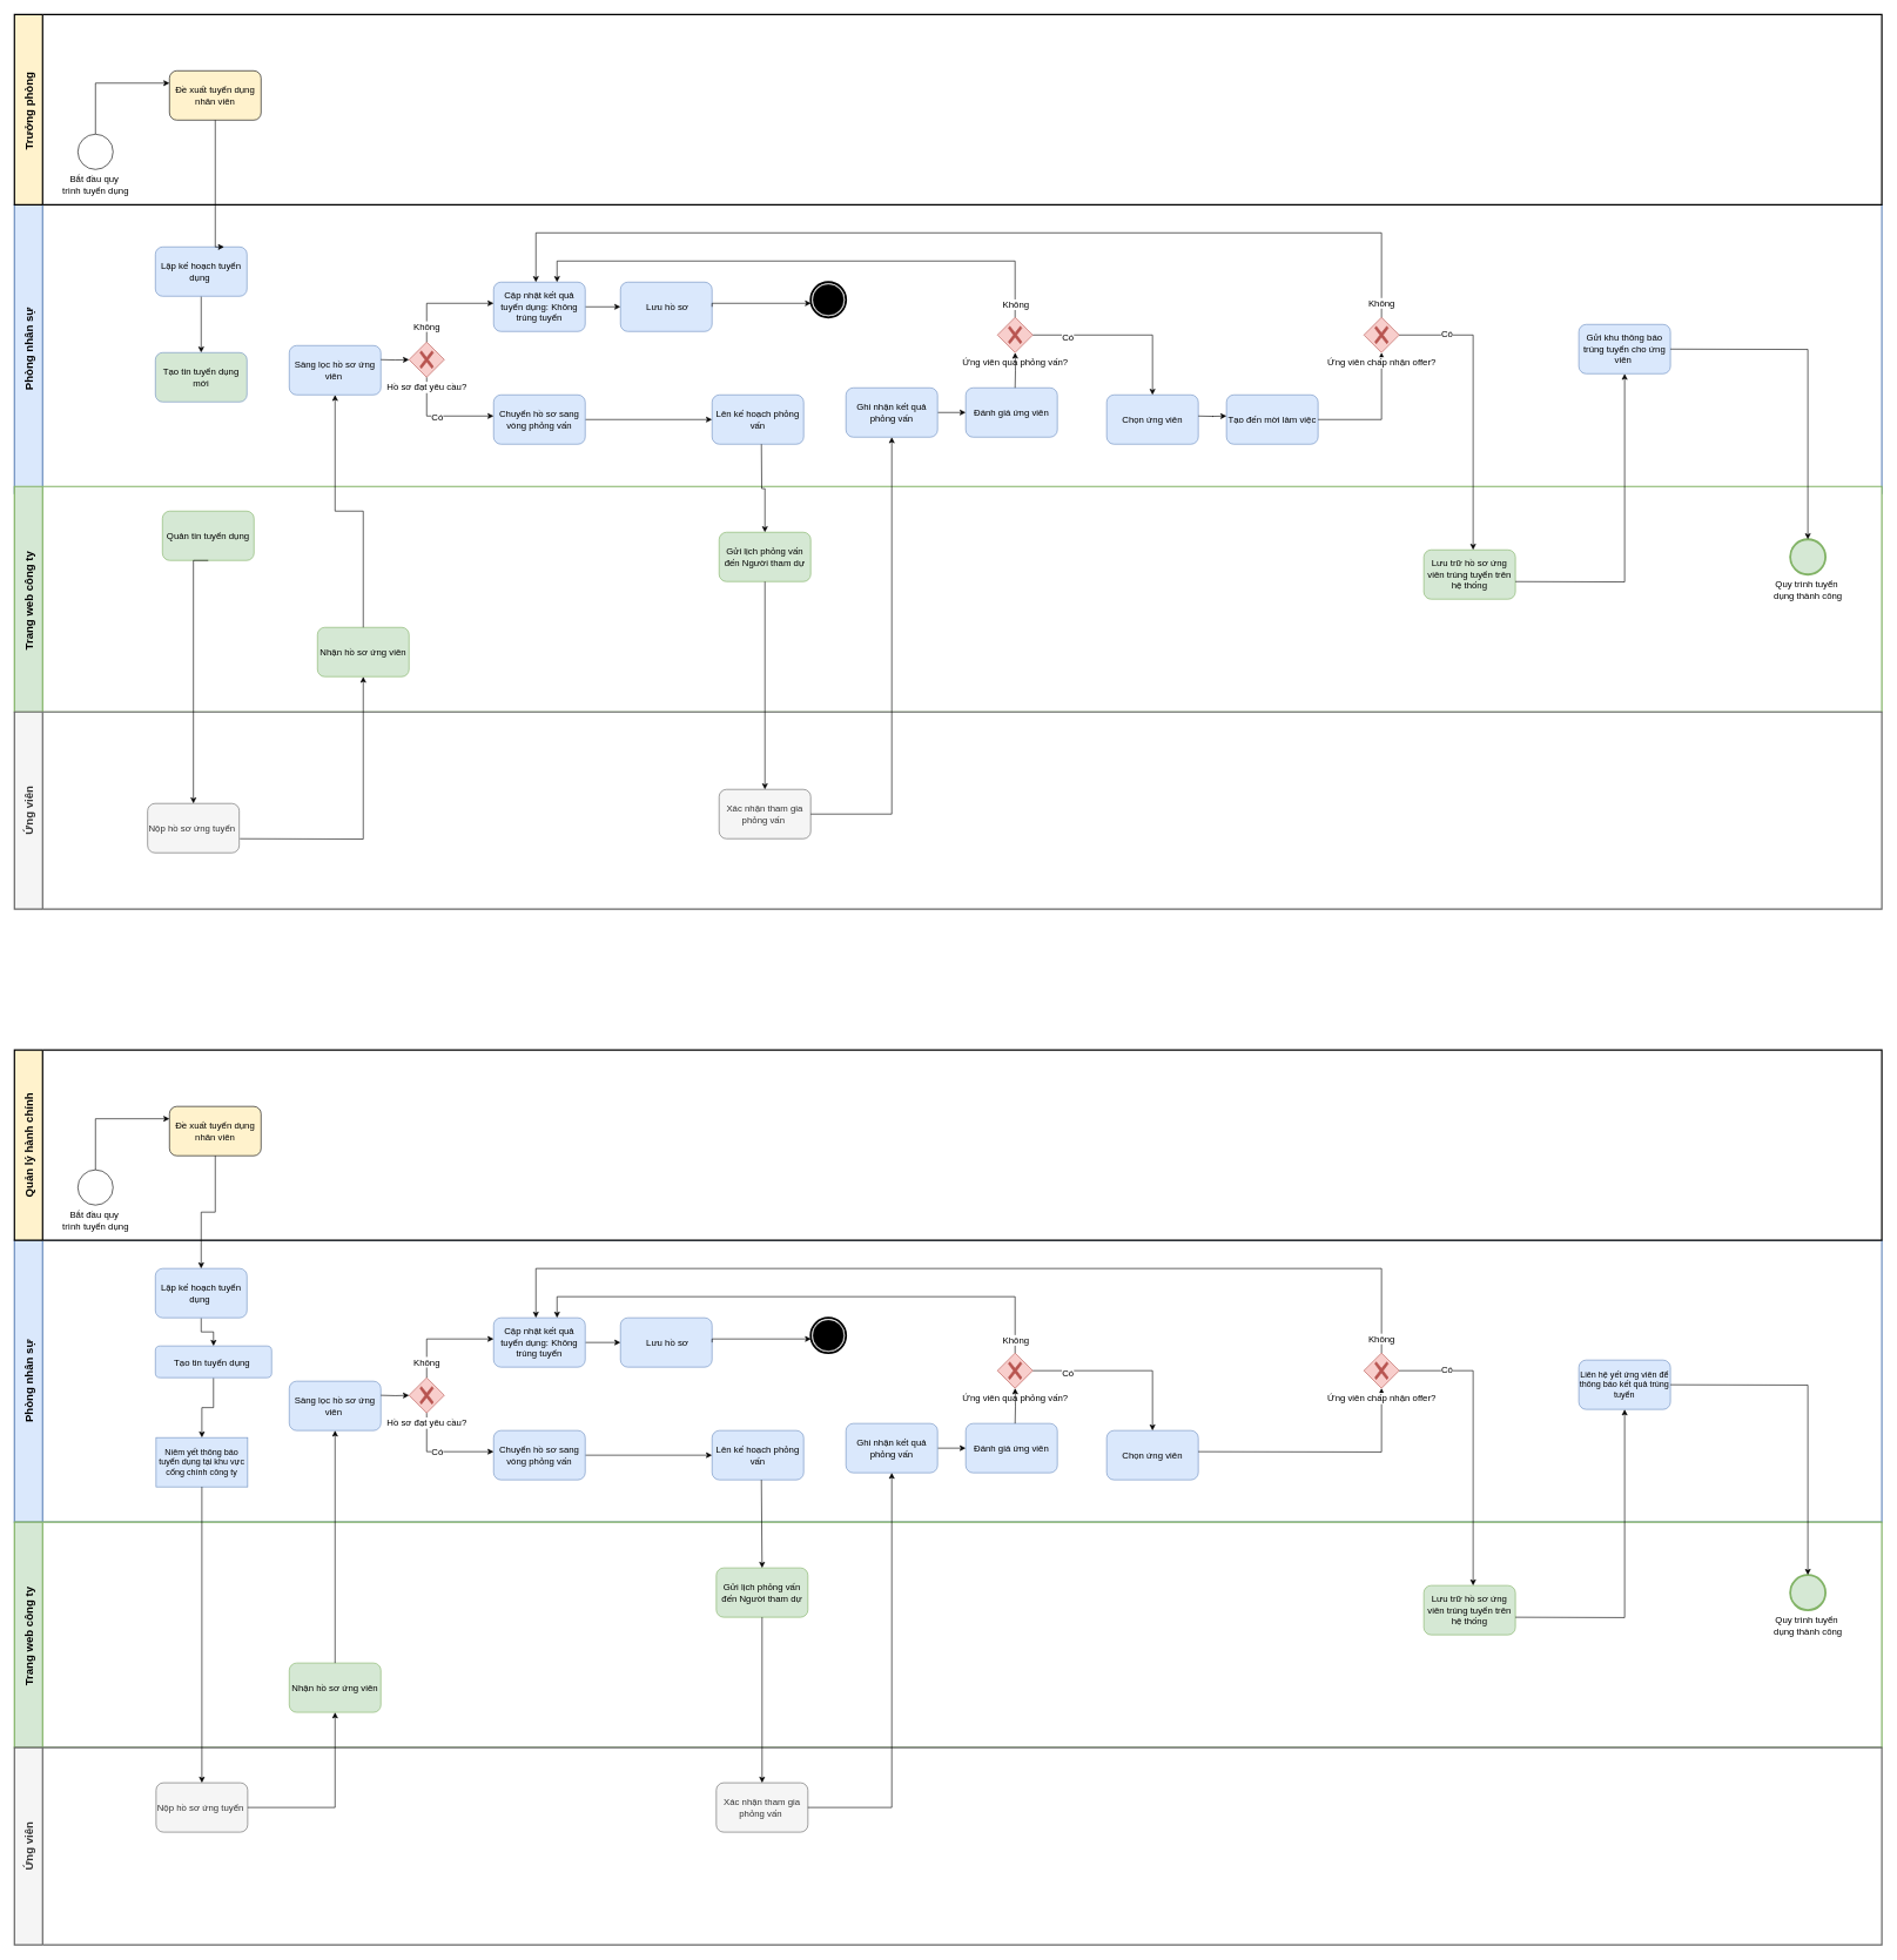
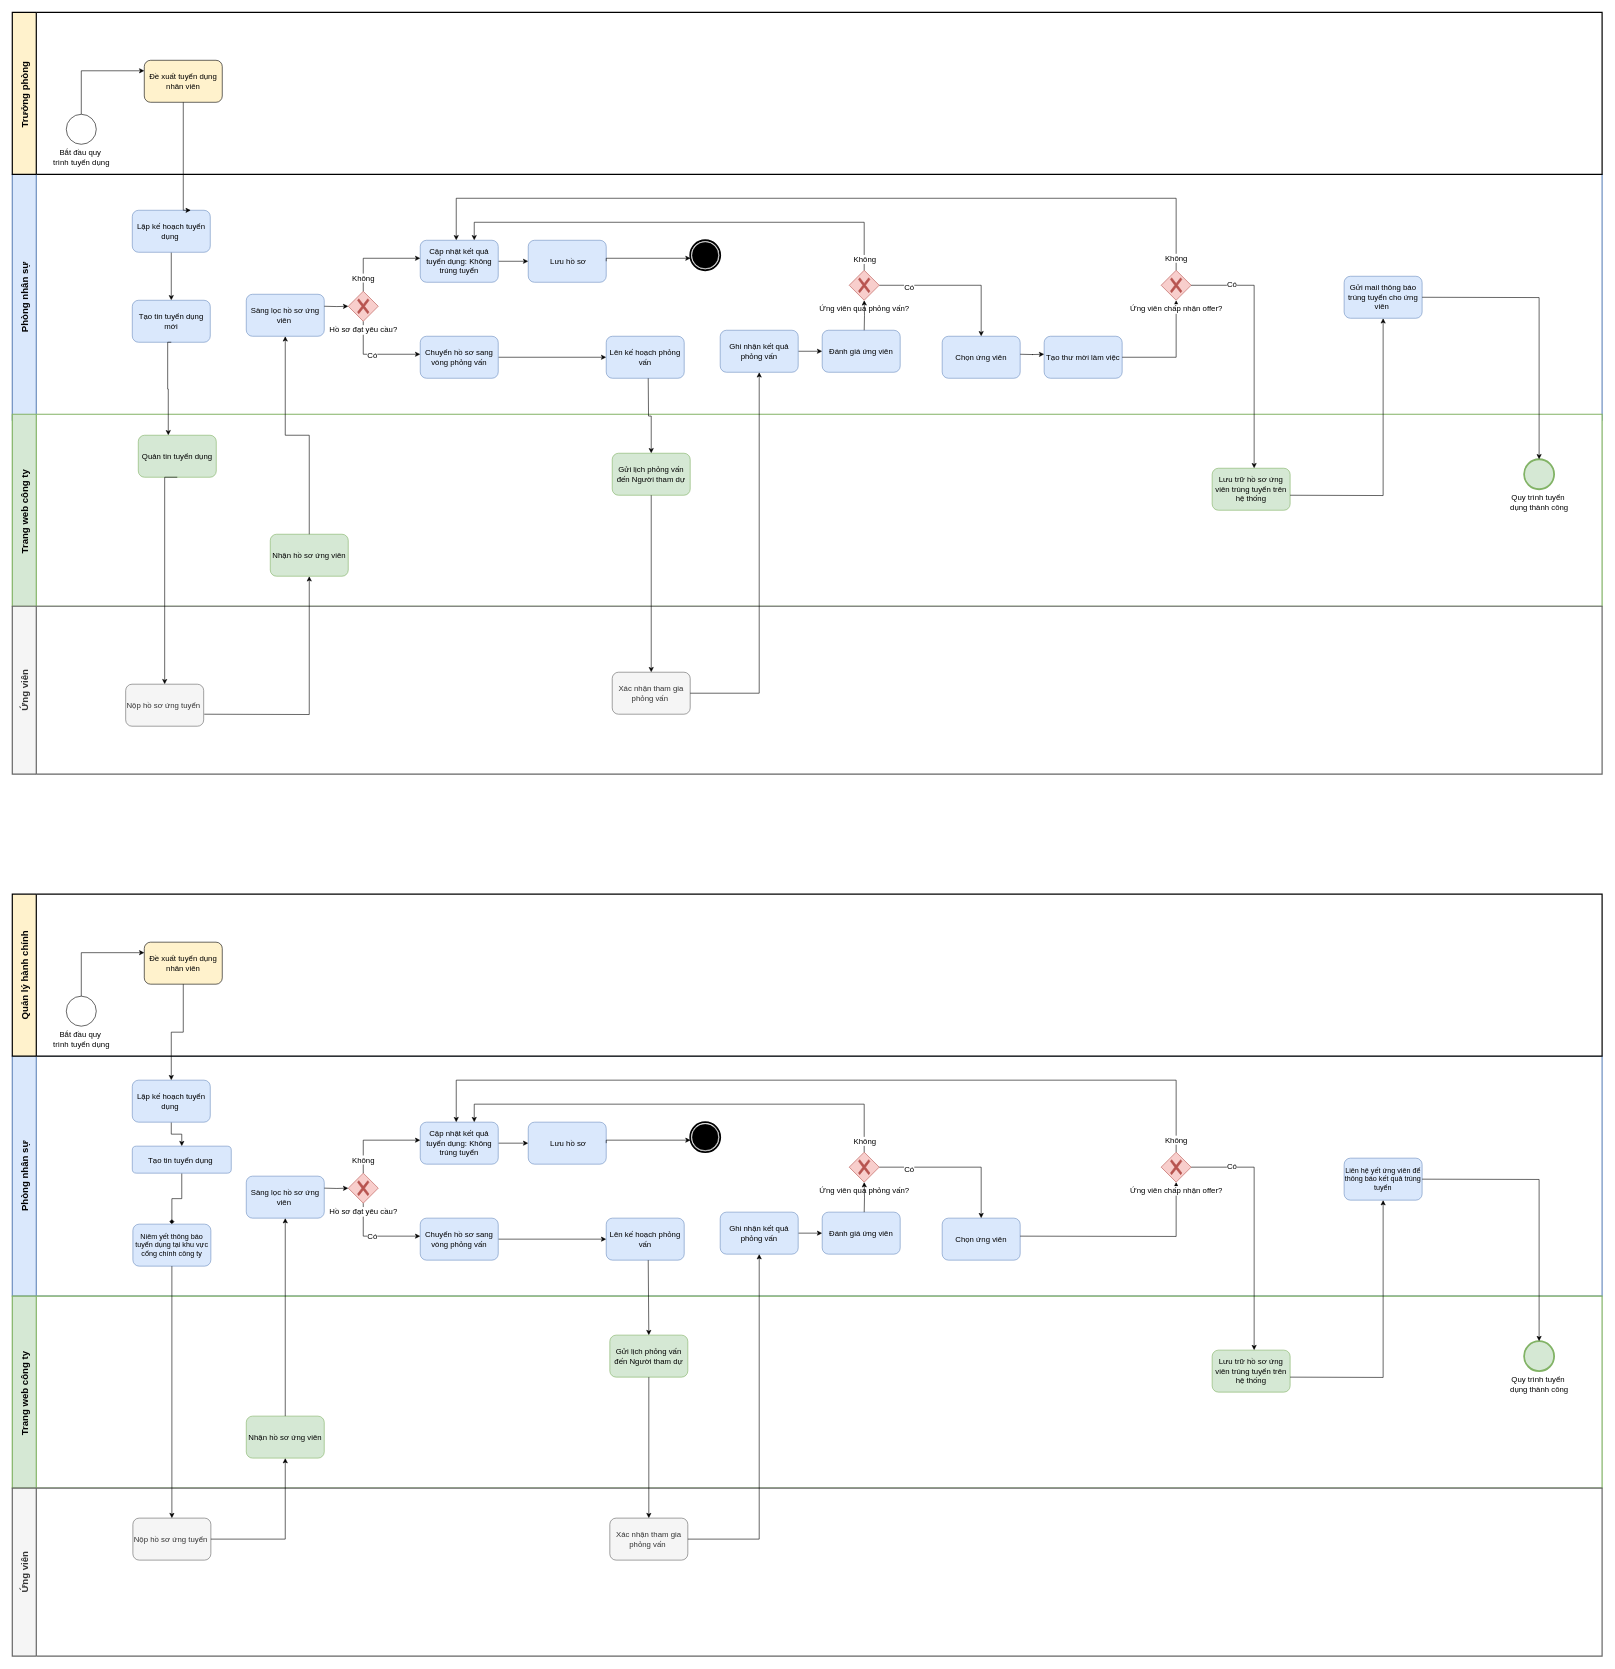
- <mxCell id="18" value="&lt;span style=&quot;font-size: 13px;&quot;&gt;Gửi khu thông báo trúng tuyển cho ứng viên&amp;nbsp;&lt;/span&gt;" style="rounded=1;whiteSpace=wrap;html=1;fillColor=#dae8fc;strokeColor=#6c8ebf;" vertex="1" parent="2"><mxGeometry x="2220" y="170" width="130" height="70" as="geometry" /></mxCell>
+ <mxCell id="18" value="&lt;span style=&quot;font-size: 13px;&quot;&gt;Gửi mail thông báo trúng tuyển cho ứng viên&amp;nbsp;&lt;/span&gt;" style="rounded=1;whiteSpace=wrap;html=1;fillColor=#dae8fc;strokeColor=#6c8ebf;" vertex="1" parent="2"><mxGeometry x="2220" y="170" width="130" height="70" as="geometry" /></mxCell>
- <mxCell id="5" value="&lt;span style=&quot;font-size: 13px;&quot;&gt;Tạo tin tuyển dụng mới&lt;/span&gt;" style="rounded=1;whiteSpace=wrap;html=1;fillColor=#d5e8d4;strokeColor=#6c8ebf;" vertex="1" parent="2"><mxGeometry x="200" y="210" width="130" height="70" as="geometry" /></mxCell>
+ <mxCell id="5" value="&lt;span style=&quot;font-size: 13px;&quot;&gt;Tạo tin tuyển dụng mới&lt;/span&gt;" style="rounded=1;whiteSpace=wrap;html=1;fillColor=#dae8fc;strokeColor=#6c8ebf;" vertex="1" parent="2"><mxGeometry x="200" y="210" width="130" height="70" as="geometry" /></mxCell>
- <mxCell id="17" value="&lt;span style=&quot;font-size: 13px;&quot;&gt;Tạo đến mời làm việc&lt;/span&gt;" style="rounded=1;whiteSpace=wrap;html=1;fillColor=#dae8fc;strokeColor=#6c8ebf;" vertex="1" parent="2"><mxGeometry x="1720" y="270" width="130" height="70" as="geometry" /></mxCell>
+ <mxCell id="17" value="&lt;span style=&quot;font-size: 13px;&quot;&gt;Tạo thư mời làm việc&lt;/span&gt;" style="rounded=1;whiteSpace=wrap;html=1;fillColor=#dae8fc;strokeColor=#6c8ebf;" vertex="1" parent="2"><mxGeometry x="1720" y="270" width="130" height="70" as="geometry" /></mxCell>
+ <mxCell id="57" style="edgeStyle=orthogonalEdgeStyle;rounded=0;orthogonalLoop=1;jettySize=auto;html=1;exitX=0.5;exitY=1;exitDx=0;exitDy=0;" edge="1" parent="1" source="5" target="23"><mxGeometry relative="1" as="geometry"><Array as="points"><mxPoint x="279" y="648" /><mxPoint x="280" y="648" /></Array></mxGeometry></mxCell>
- <mxCell id="66" style="edgeStyle=orthogonalEdgeStyle;rounded=0;orthogonalLoop=1;jettySize=auto;html=1;exitX=0.5;exitY=1;exitDx=0;exitDy=0;" edge="1" parent="63" source="67" target="82"><mxGeometry relative="1" as="geometry" /></mxCell>
+ <mxCell id="66" style="edgeStyle=orthogonalEdgeStyle;rounded=0;orthogonalLoop=1;jettySize=auto;html=1;exitX=0.5;exitY=1;exitDx=0;exitDy=0;endArrow=diamond;" edge="1" parent="63" source="67" target="82"><mxGeometry relative="1" as="geometry" /></mxCell>
- <mxCell id="82" value="Niêm yết thông báo tuyển dụng tại khu vực cổng chính công ty" style="whiteSpace=wrap;html=1;fillColor=#dae8fc;strokeColor=#6c8ebf;rounded=0;" vertex="1" parent="63"><mxGeometry x="201" y="280" width="130" height="70" as="geometry" /></mxCell>
+ <mxCell id="82" value="Niêm yết thông báo tuyển dụng tại khu vực cổng chính công ty" style="rounded=1;whiteSpace=wrap;html=1;fillColor=#dae8fc;strokeColor=#6c8ebf;" vertex="1" parent="63"><mxGeometry x="201" y="280" width="130" height="70" as="geometry" /></mxCell>
